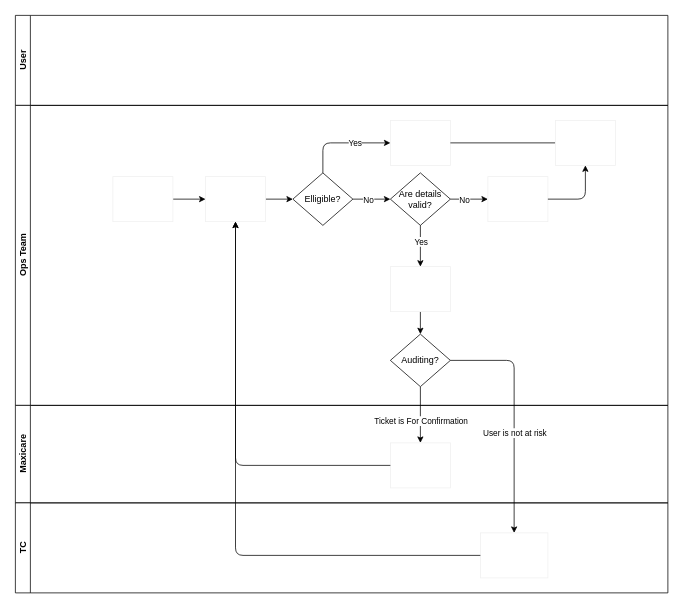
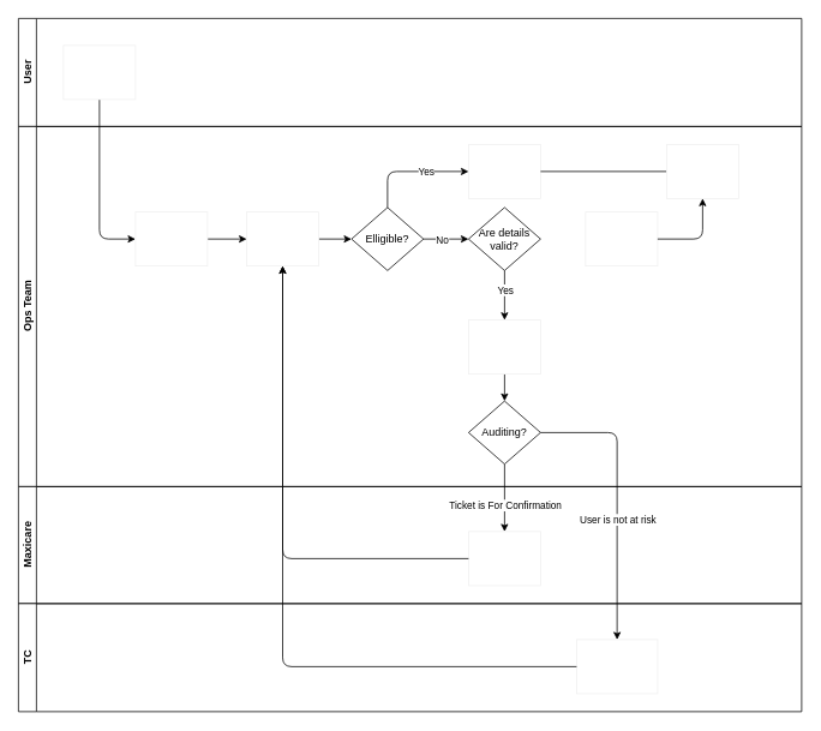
+ <mxCell id="7" value="&lt;font color=&quot;#ffffff&quot;&gt;User enrolls via Best Life Website&lt;/font&gt;" style="rounded=0;whiteSpace=wrap;html=1;fontFamily=Helvetica;fontSize=12;fontColor=#000000;align=center;shadow=0;glass=0;strokeColor=#F0F0F0;" parent="6" vertex="1"><mxGeometry x="50" y="30" width="80" height="60" as="geometry" /></mxCell>
+ <mxCell id="3" style="edgeStyle=orthogonalEdgeStyle;rounded=1;orthogonalLoop=1;jettySize=auto;html=1;exitX=0.5;exitY=1;exitDx=0;exitDy=0;entryX=0;entryY=0.5;entryDx=0;entryDy=0;" parent="2" source="7" target="10" edge="1"><mxGeometry relative="1" as="geometry" /></mxCell>
- <mxCell id="16" style="edgeStyle=orthogonalEdgeStyle;rounded=1;html=1;exitX=1;exitY=0.5;exitDx=0;exitDy=0;entryX=0;entryY=0.5;entryDx=0;entryDy=0;endArrow=classic;endFill=1;elbow=vertical;" edge="1" parent="8" source="18" target="27"><mxGeometry relative="1" as="geometry" /></mxCell>
- <mxCell id="17" value="No" style="edgeLabel;html=1;align=center;verticalAlign=middle;resizable=0;points=[];" vertex="1" connectable="0" parent="16"><mxGeometry x="-0.266" relative="1" as="geometry"><mxPoint as="offset" /></mxGeometry></mxCell>
